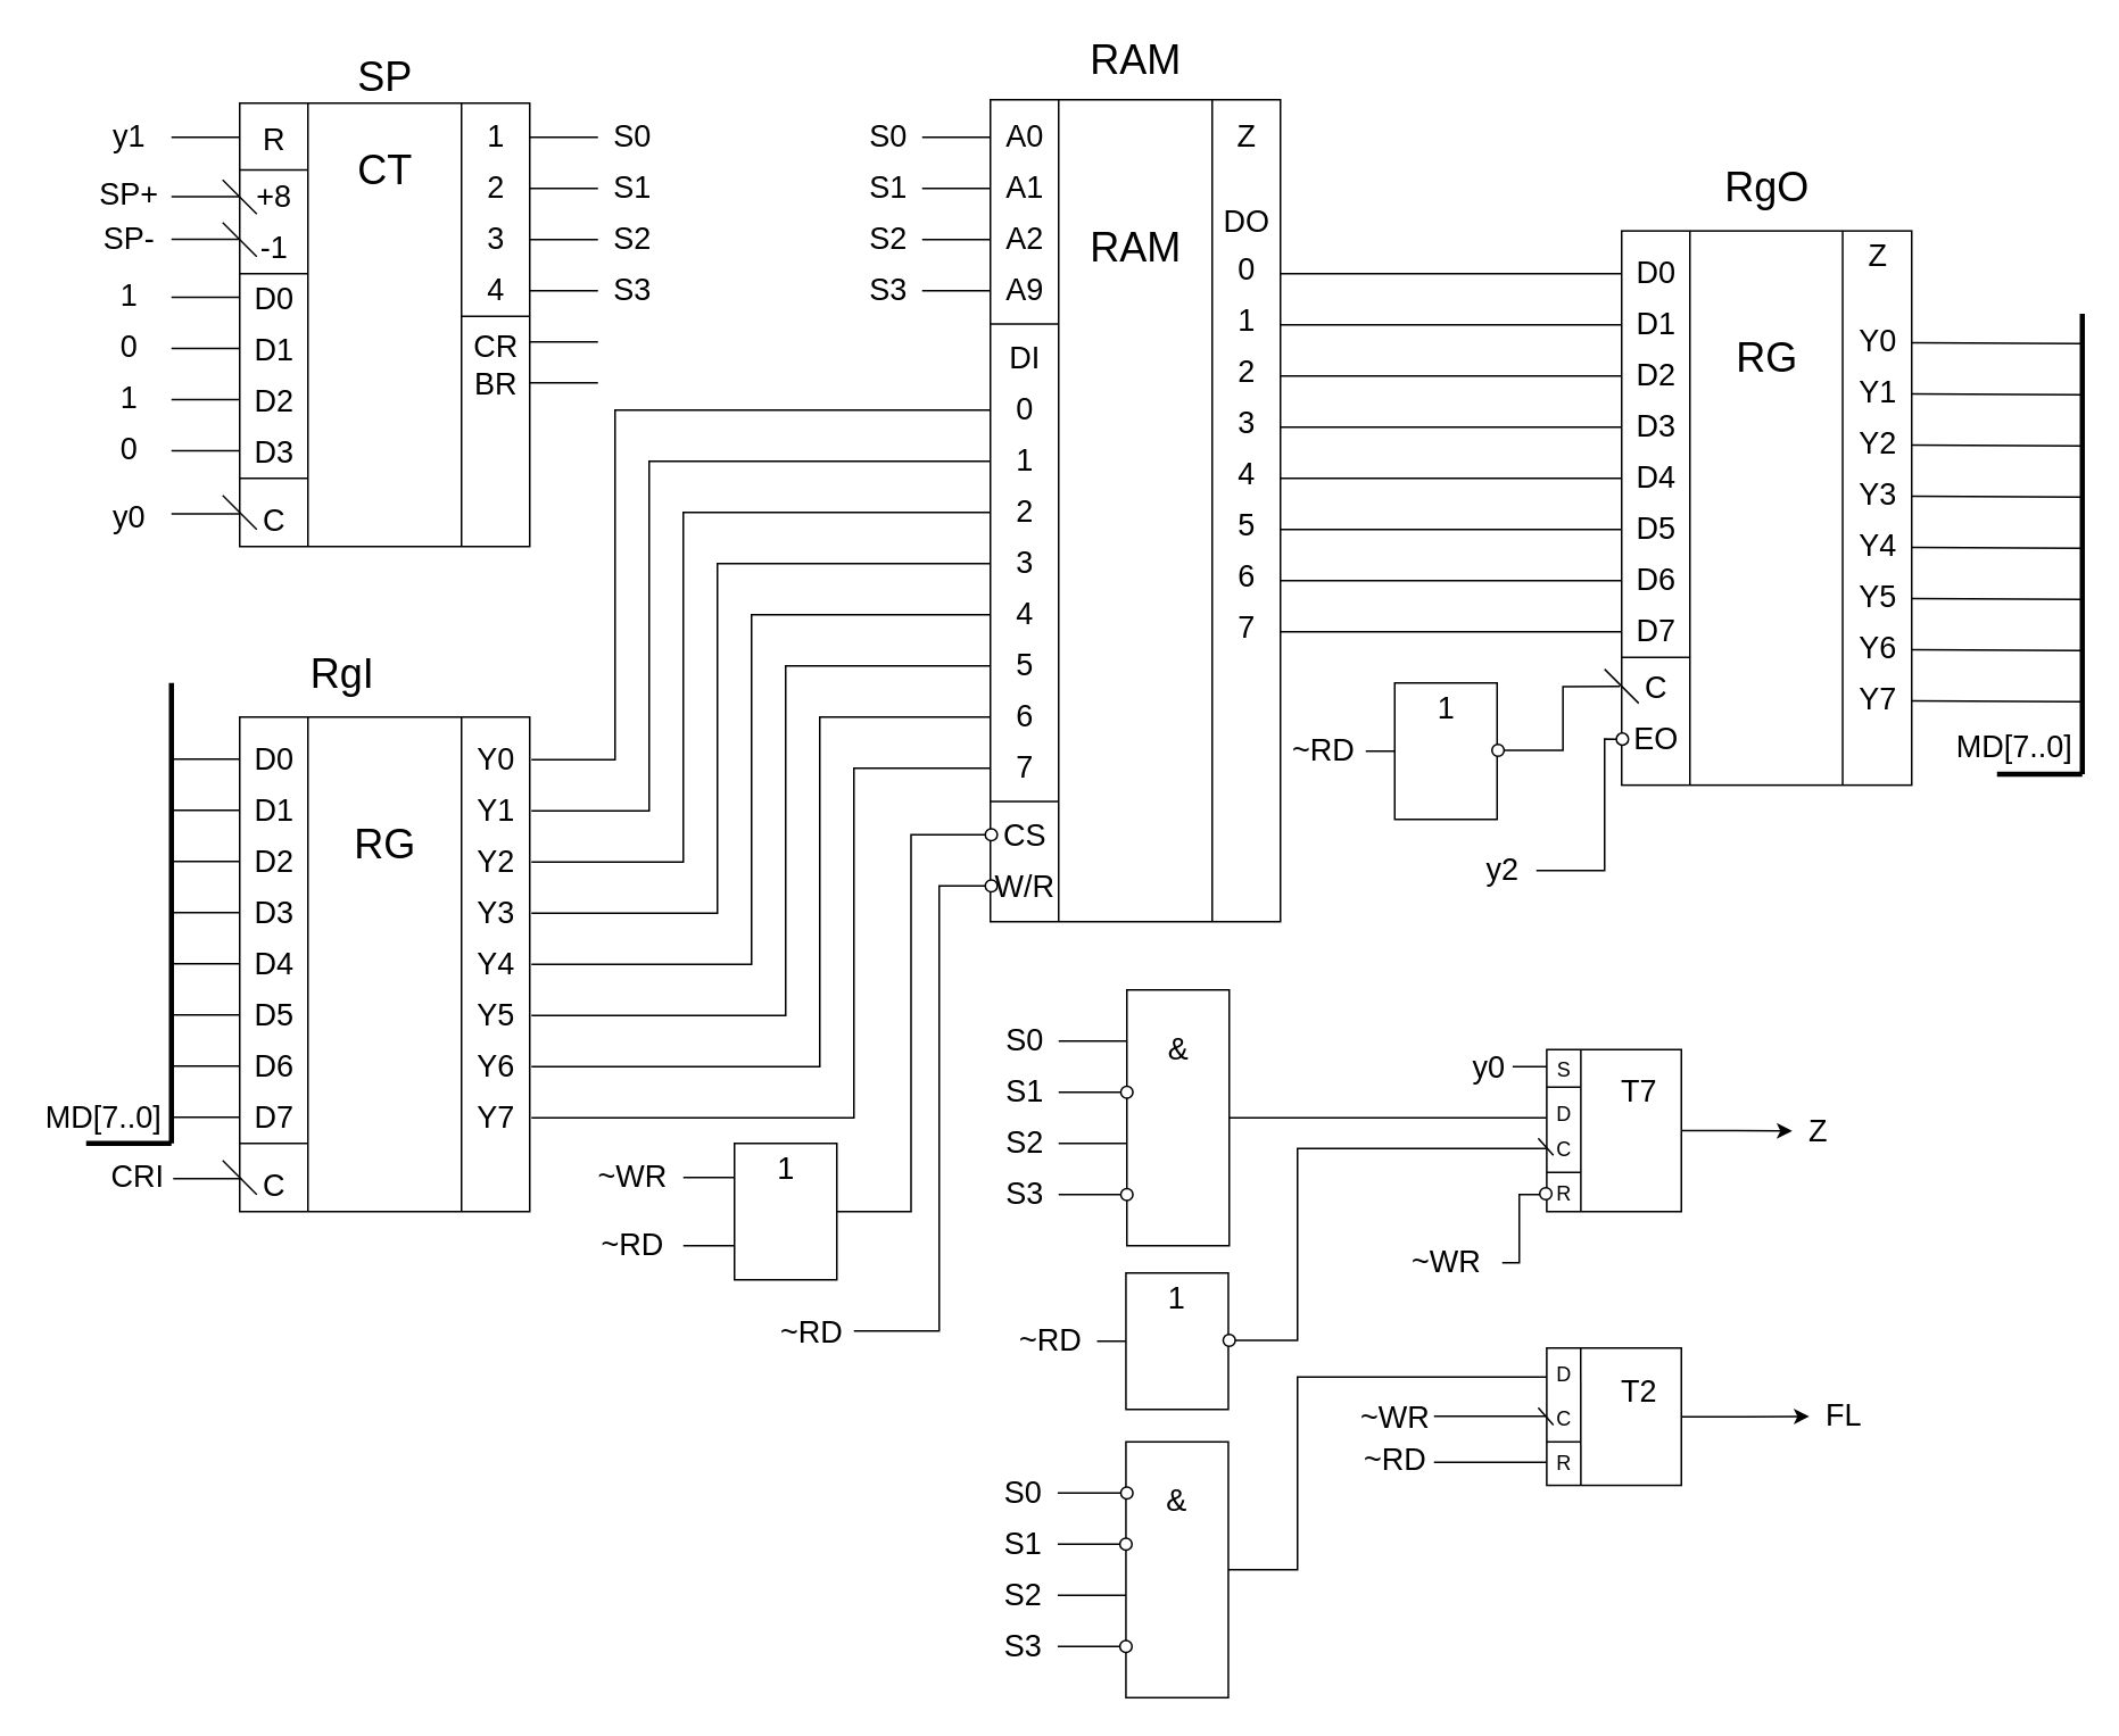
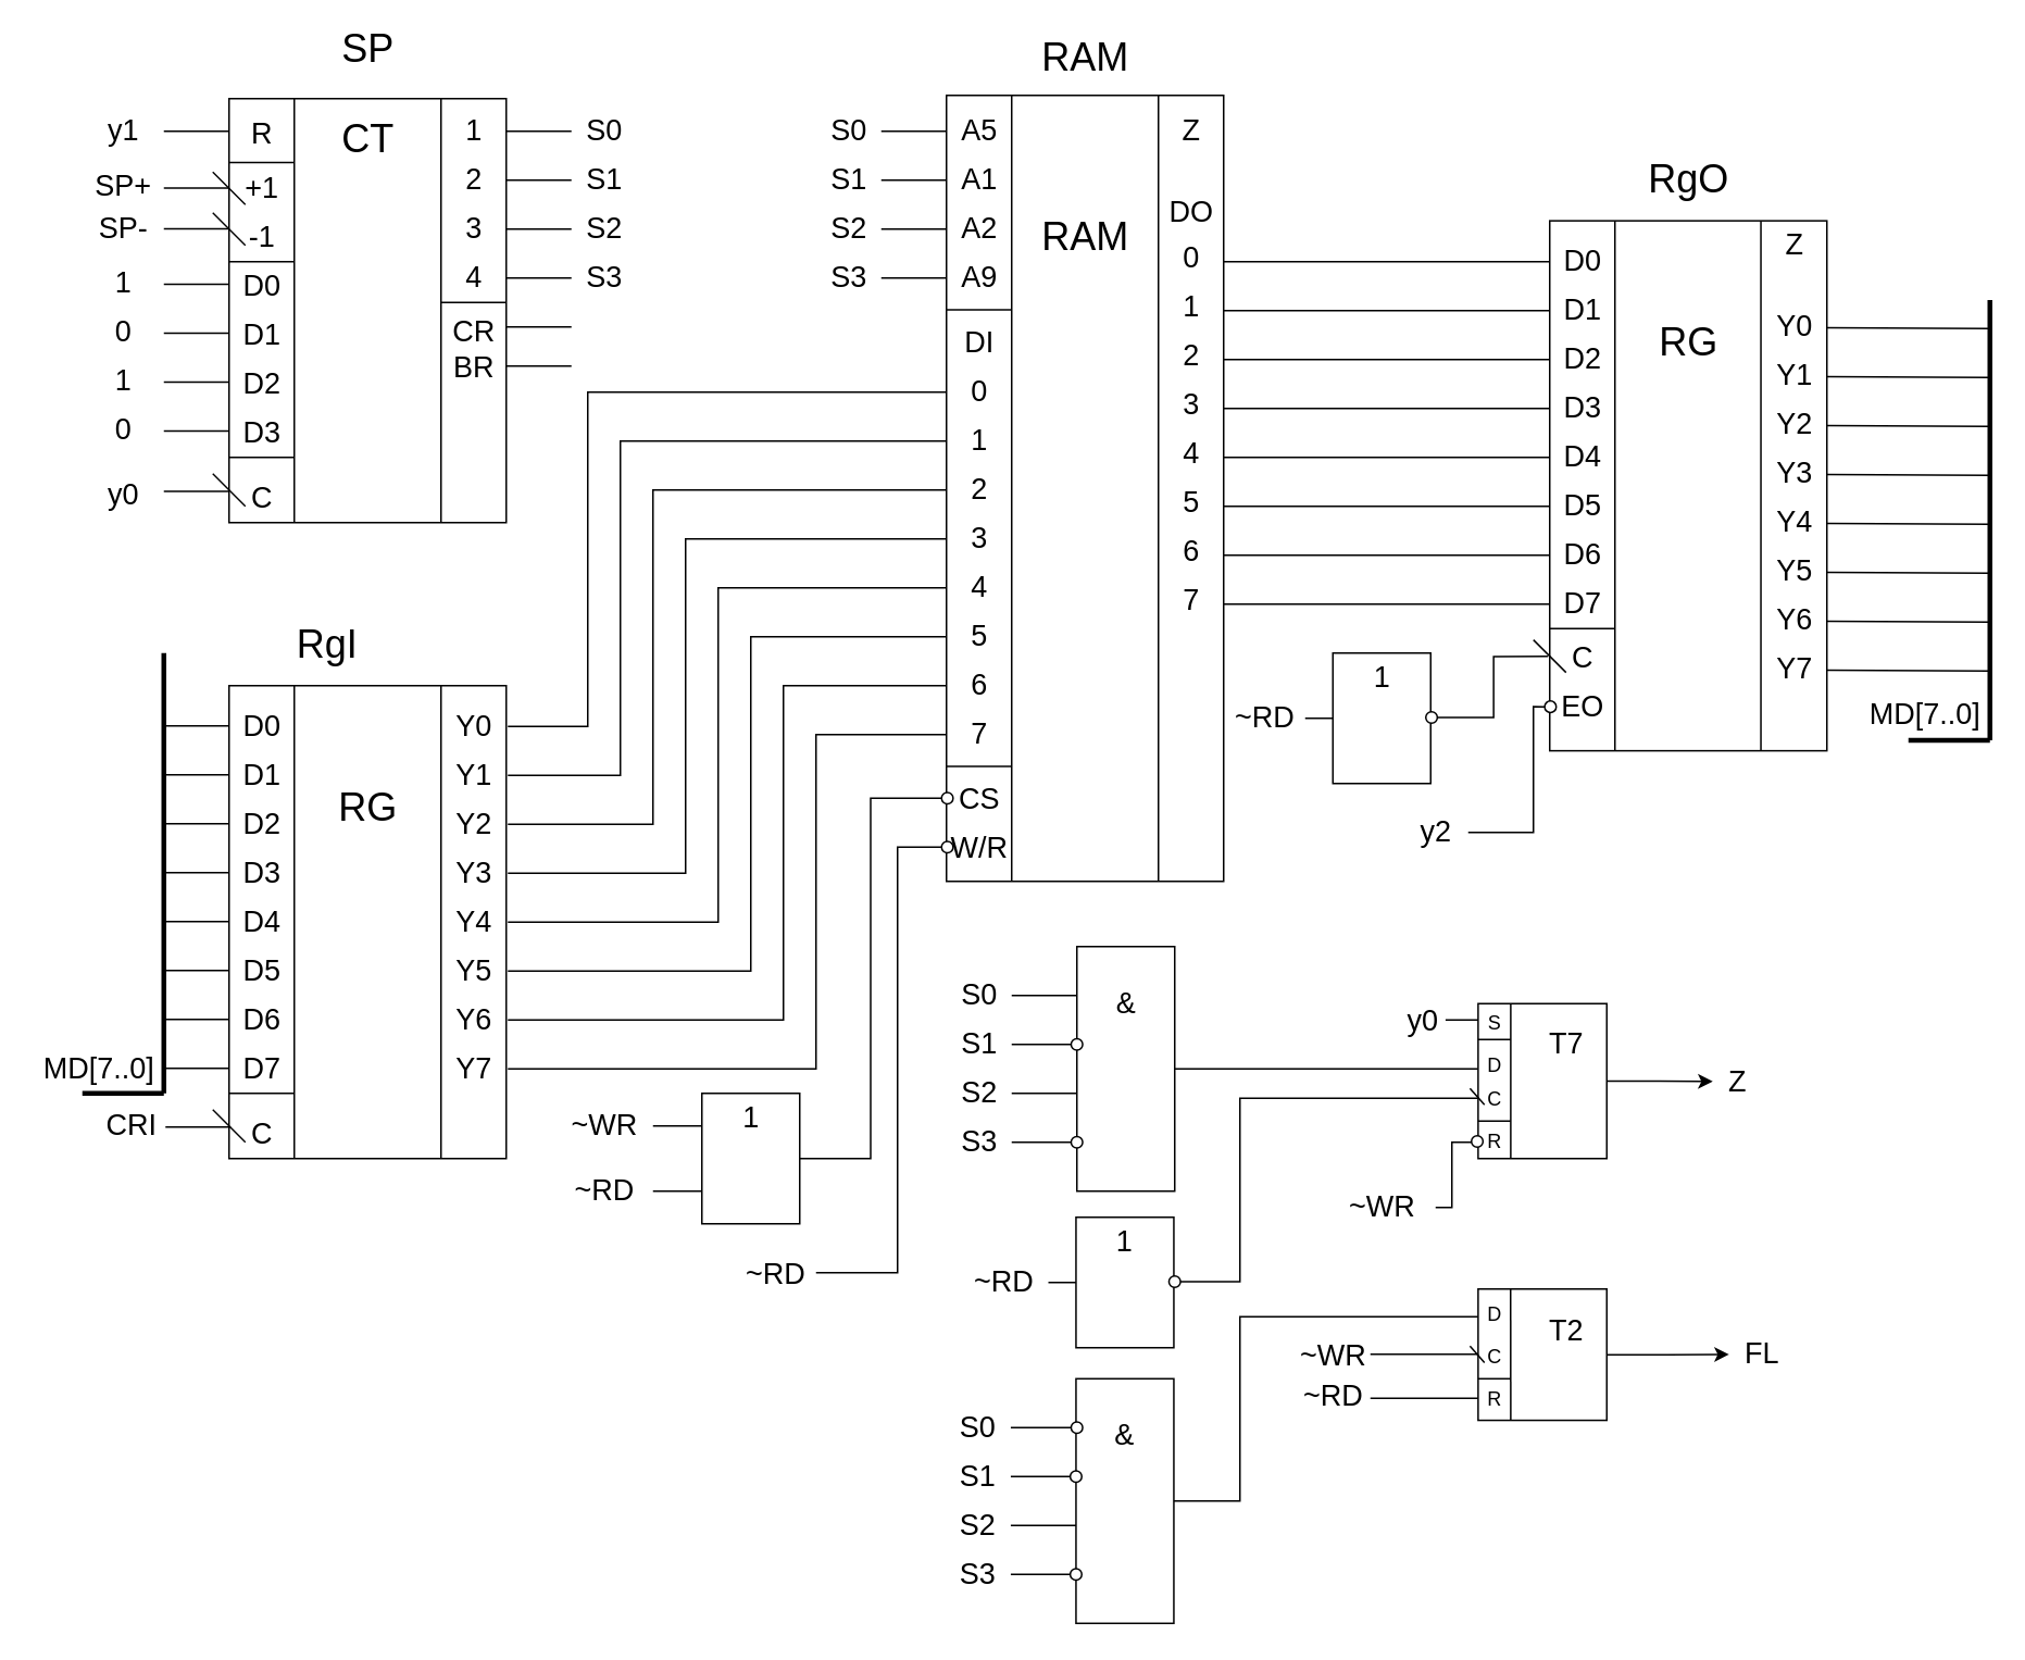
- <mxCell id="5" value="SP" style="text;html=1;align=center;verticalAlign=middle;resizable=0;points=[];autosize=1;strokeColor=none;fillColor=none;fontSize=24;" vertex="1" parent="1"><mxGeometry x="200" y="30" width="50" height="30" as="geometry" /></mxCell>
+ <mxCell id="5" value="SP" style="text;html=1;align=center;verticalAlign=middle;resizable=0;points=[];autosize=1;strokeColor=none;fillColor=none;fontSize=24;" vertex="1" parent="1"><mxGeometry x="200" y="15" width="50" height="30" as="geometry" /></mxCell>
- <mxCell id="96" value="A0" style="text;html=1;align=center;verticalAlign=middle;resizable=0;points=[];autosize=1;strokeColor=none;fillColor=none;fontSize=18;" vertex="1" parent="1"><mxGeometry x="580" y="65" width="40" height="30" as="geometry" /></mxCell>
+ <mxCell id="96" value="A5" style="text;html=1;align=center;verticalAlign=middle;resizable=0;points=[];autosize=1;strokeColor=none;fillColor=none;fontSize=18;" vertex="1" parent="1"><mxGeometry x="580" y="65" width="40" height="30" as="geometry" /></mxCell>
- <mxCell id="4" value="&lt;font style=&quot;font-size: 24px;&quot;&gt;CT&lt;/font&gt;" style="text;html=1;align=center;verticalAlign=middle;resizable=0;points=[];autosize=1;strokeColor=none;fillColor=none;" vertex="1" parent="1"><mxGeometry x="200" y="90" width="50" height="20" as="geometry" /></mxCell>
+ <mxCell id="4" value="&lt;font style=&quot;font-size: 24px;&quot;&gt;CT&lt;/font&gt;" style="text;html=1;align=center;verticalAlign=middle;resizable=0;points=[];autosize=1;strokeColor=none;fillColor=none;" vertex="1" parent="1"><mxGeometry x="200" y="75" width="50" height="20" as="geometry" /></mxCell>
- <mxCell id="7" value="+8" style="text;html=1;align=center;verticalAlign=middle;resizable=0;points=[];autosize=1;strokeColor=none;fillColor=none;fontSize=18;" vertex="1" parent="1"><mxGeometry x="140" y="100" width="40" height="30" as="geometry" /></mxCell>
+ <mxCell id="7" value="+1" style="text;html=1;align=center;verticalAlign=middle;resizable=0;points=[];autosize=1;strokeColor=none;fillColor=none;fontSize=18;" vertex="1" parent="1"><mxGeometry x="140" y="100" width="40" height="30" as="geometry" /></mxCell>
